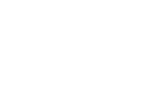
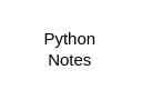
+ <mxCell id="2" value="Python Notes" style="text;html=1;strokeColor=none;fillColor=none;align=center;verticalAlign=middle;whiteSpace=wrap;rounded=0;" vertex="1" parent="1"><mxGeometry x="20" y="20" width="60" height="30" as="geometry" /></mxCell>
